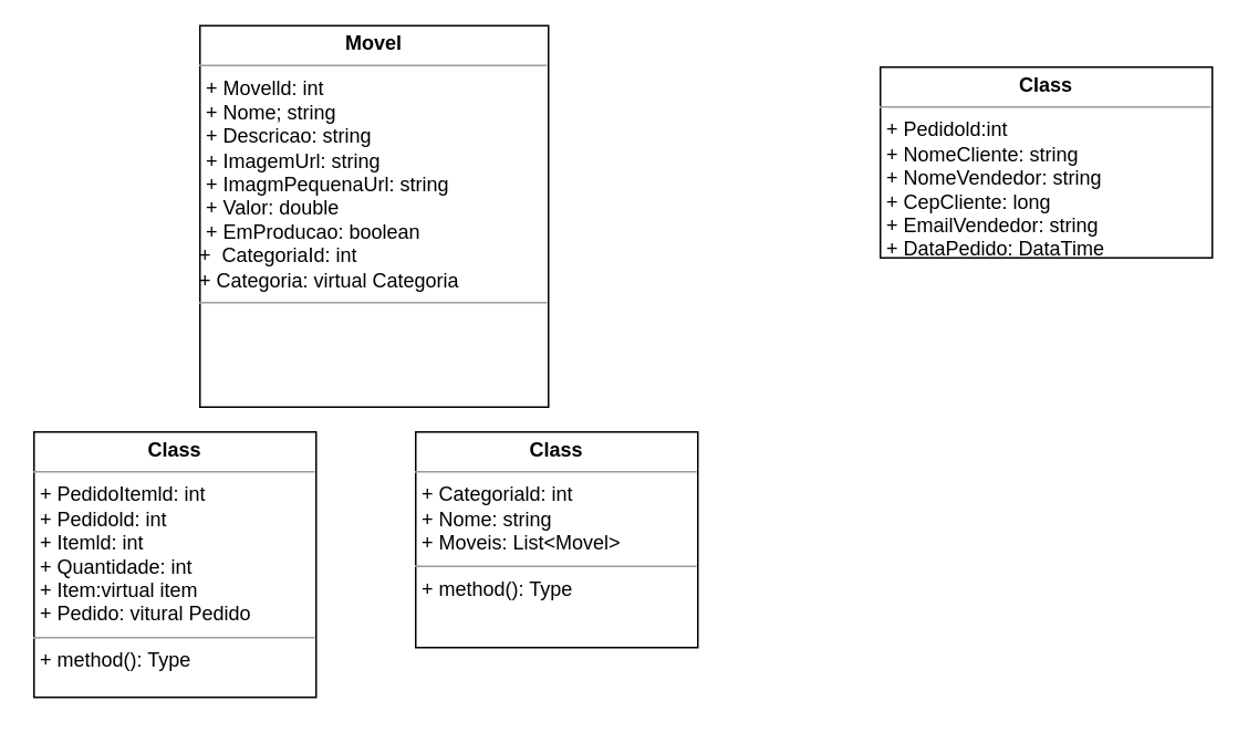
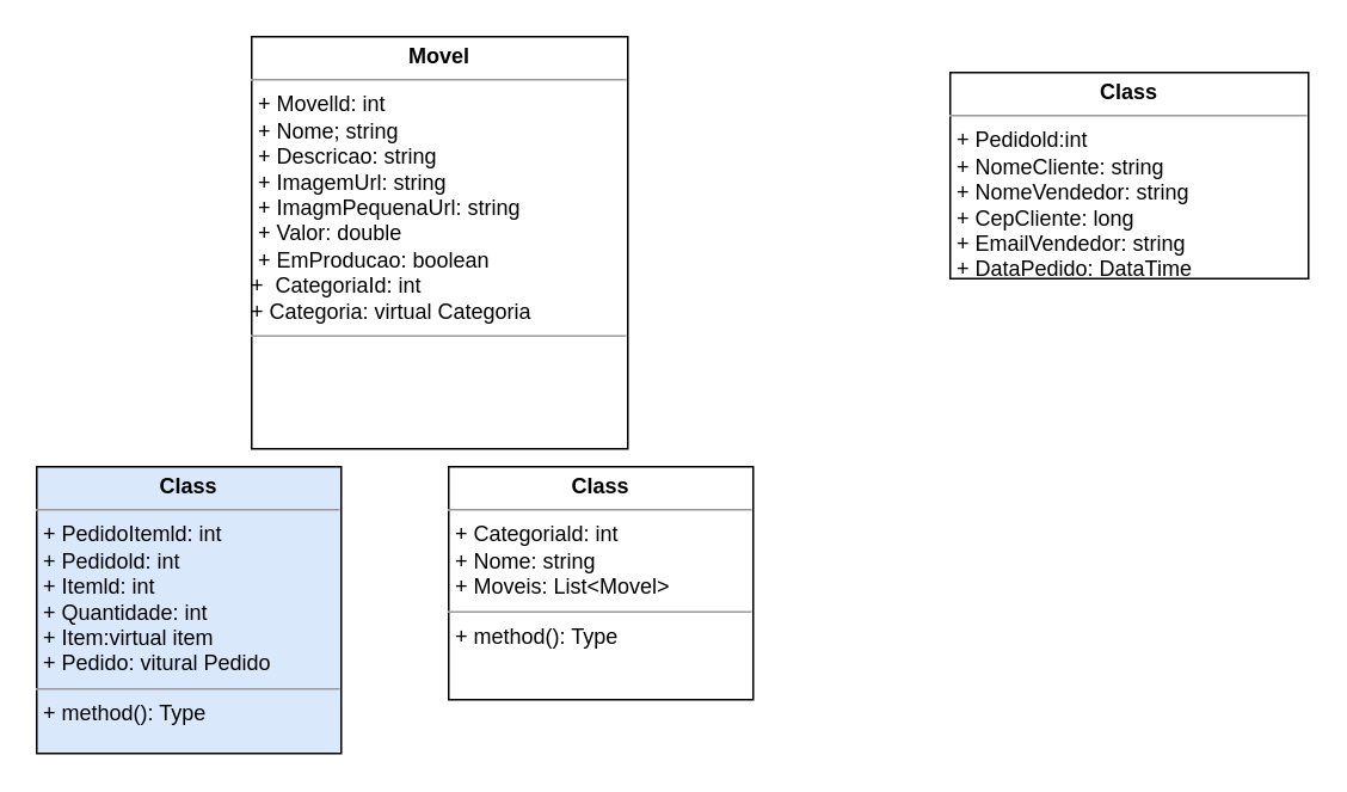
- <mxCell id="3" value="&lt;p style=&quot;margin:0px;margin-top:4px;text-align:center;&quot;&gt;&lt;b&gt;Movel&lt;/b&gt;&lt;/p&gt;&lt;hr size=&quot;1&quot;&gt;&lt;p style=&quot;margin:0px;margin-left:4px;&quot;&gt;+ Movelld: int&lt;/p&gt;&lt;p style=&quot;margin:0px;margin-left:4px;&quot;&gt;+ Nome; string&lt;/p&gt;&lt;p style=&quot;margin:0px;margin-left:4px;&quot;&gt;+ Descricao: string&lt;/p&gt;&lt;p style=&quot;margin:0px;margin-left:4px;&quot;&gt;+ ImagemUrl: string&lt;/p&gt;&lt;p style=&quot;margin:0px;margin-left:4px;&quot;&gt;+ ImagmPequenaUrl: string&lt;/p&gt;&lt;p style=&quot;margin:0px;margin-left:4px;&quot;&gt;+ Valor: double&lt;/p&gt;&lt;p style=&quot;margin:0px;margin-left:4px;&quot;&gt;+ EmProducao: boolean&lt;/p&gt;+&amp;nbsp; CategoriaId: int&lt;br&gt;+ Categoria: virtual Categoria&lt;br&gt;&lt;hr size=&quot;1&quot;&gt;&lt;p style=&quot;margin:0px;margin-left:4px;&quot;&gt;&lt;br&gt;&lt;/p&gt;" style="verticalAlign=top;align=left;overflow=fill;fontSize=12;fontFamily=Helvetica;html=1;whiteSpace=wrap;" parent="1" vertex="1"><mxGeometry x="120" y="15" width="210" height="230" as="geometry" /></mxCell>
+ <mxCell id="3" value="&lt;p style=&quot;margin:0px;margin-top:4px;text-align:center;&quot;&gt;&lt;b&gt;Movel&lt;/b&gt;&lt;/p&gt;&lt;hr size=&quot;1&quot;&gt;&lt;p style=&quot;margin:0px;margin-left:4px;&quot;&gt;+ Movelld: int&lt;/p&gt;&lt;p style=&quot;margin:0px;margin-left:4px;&quot;&gt;+ Nome; string&lt;/p&gt;&lt;p style=&quot;margin:0px;margin-left:4px;&quot;&gt;+ Descricao: string&lt;/p&gt;&lt;p style=&quot;margin:0px;margin-left:4px;&quot;&gt;+ ImagemUrl: string&lt;/p&gt;&lt;p style=&quot;margin:0px;margin-left:4px;&quot;&gt;+ ImagmPequenaUrl: string&lt;/p&gt;&lt;p style=&quot;margin:0px;margin-left:4px;&quot;&gt;+ Valor: double&lt;/p&gt;&lt;p style=&quot;margin:0px;margin-left:4px;&quot;&gt;+ EmProducao: boolean&lt;/p&gt;+&amp;nbsp; CategoriaId: int&lt;br&gt;+ Categoria: virtual Categoria&lt;br&gt;&lt;hr size=&quot;1&quot;&gt;&lt;p style=&quot;margin:0px;margin-left:4px;&quot;&gt;&lt;br&gt;&lt;/p&gt;" style="verticalAlign=top;align=left;overflow=fill;fontSize=12;fontFamily=Helvetica;html=1;whiteSpace=wrap;" parent="1" vertex="1"><mxGeometry x="140" y="20" width="210" height="230" as="geometry" /></mxCell>
- <mxCell id="4" value="&lt;p style=&quot;margin:0px;margin-top:4px;text-align:center;&quot;&gt;&lt;b&gt;Class&lt;/b&gt;&lt;/p&gt;&lt;hr size=&quot;1&quot;&gt;&lt;p style=&quot;margin:0px;margin-left:4px;&quot;&gt;+ PedidoItemld: int&lt;/p&gt;&lt;p style=&quot;margin:0px;margin-left:4px;&quot;&gt;+ Pedidold: int&lt;/p&gt;&lt;p style=&quot;margin:0px;margin-left:4px;&quot;&gt;+ Itemld: int&lt;/p&gt;&lt;p style=&quot;margin:0px;margin-left:4px;&quot;&gt;+ Quantidade: int&lt;/p&gt;&lt;p style=&quot;margin:0px;margin-left:4px;&quot;&gt;+ Item:virtual item&lt;/p&gt;&lt;p style=&quot;margin:0px;margin-left:4px;&quot;&gt;+ Pedido: vitural Pedido&lt;/p&gt;&lt;hr size=&quot;1&quot;&gt;&lt;p style=&quot;margin:0px;margin-left:4px;&quot;&gt;+ method(): Type&lt;/p&gt;" style="verticalAlign=top;align=left;overflow=fill;fontSize=12;fontFamily=Helvetica;html=1;whiteSpace=wrap;" parent="1" vertex="1"><mxGeometry x="20" y="260" width="170" height="160" as="geometry" /></mxCell>
+ <mxCell id="4" value="&lt;p style=&quot;margin:0px;margin-top:4px;text-align:center;&quot;&gt;&lt;b&gt;Class&lt;/b&gt;&lt;/p&gt;&lt;hr size=&quot;1&quot;&gt;&lt;p style=&quot;margin:0px;margin-left:4px;&quot;&gt;+ PedidoItemld: int&lt;/p&gt;&lt;p style=&quot;margin:0px;margin-left:4px;&quot;&gt;+ Pedidold: int&lt;/p&gt;&lt;p style=&quot;margin:0px;margin-left:4px;&quot;&gt;+ Itemld: int&lt;/p&gt;&lt;p style=&quot;margin:0px;margin-left:4px;&quot;&gt;+ Quantidade: int&lt;/p&gt;&lt;p style=&quot;margin:0px;margin-left:4px;&quot;&gt;+ Item:virtual item&lt;/p&gt;&lt;p style=&quot;margin:0px;margin-left:4px;&quot;&gt;+ Pedido: vitural Pedido&lt;/p&gt;&lt;hr size=&quot;1&quot;&gt;&lt;p style=&quot;margin:0px;margin-left:4px;&quot;&gt;+ method(): Type&lt;/p&gt;" style="verticalAlign=top;align=left;overflow=fill;fontSize=12;fontFamily=Helvetica;html=1;whiteSpace=wrap;fillColor=#dae8fc;" parent="1" vertex="1"><mxGeometry x="20" y="260" width="170" height="160" as="geometry" /></mxCell>
